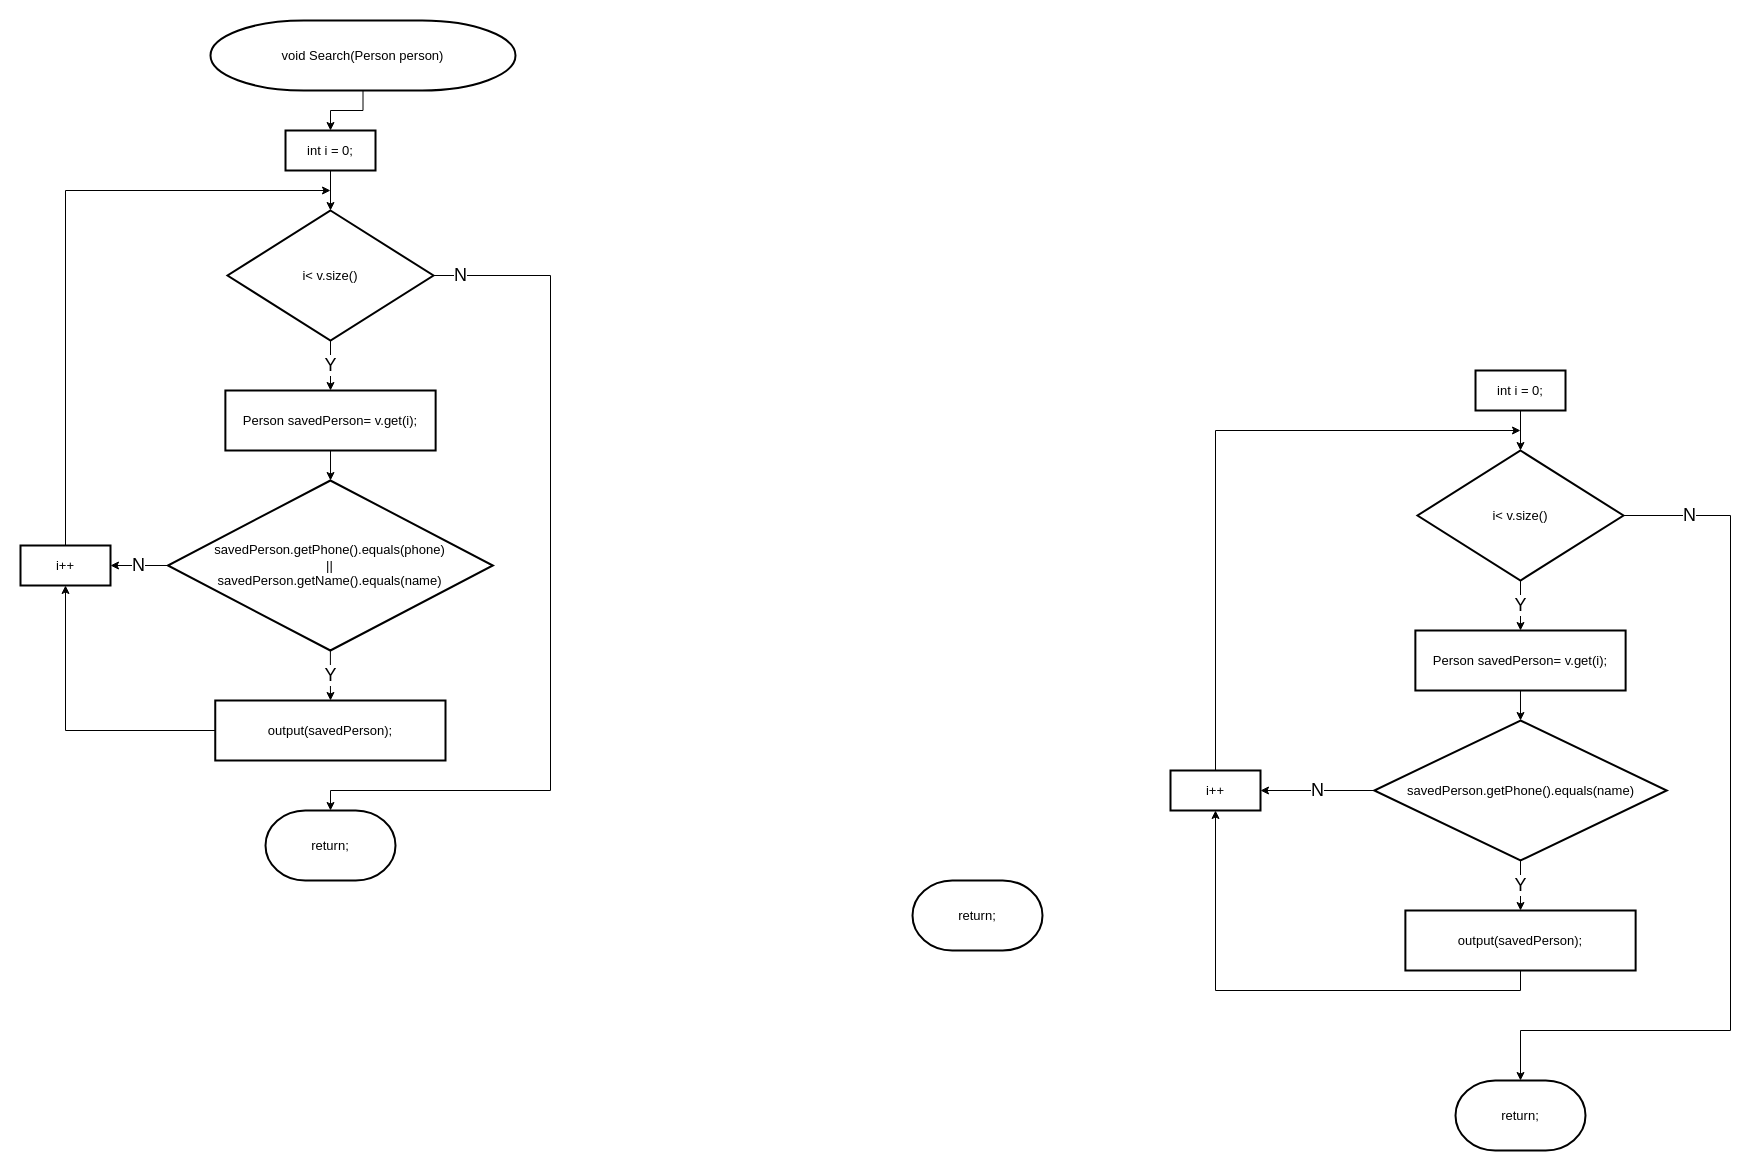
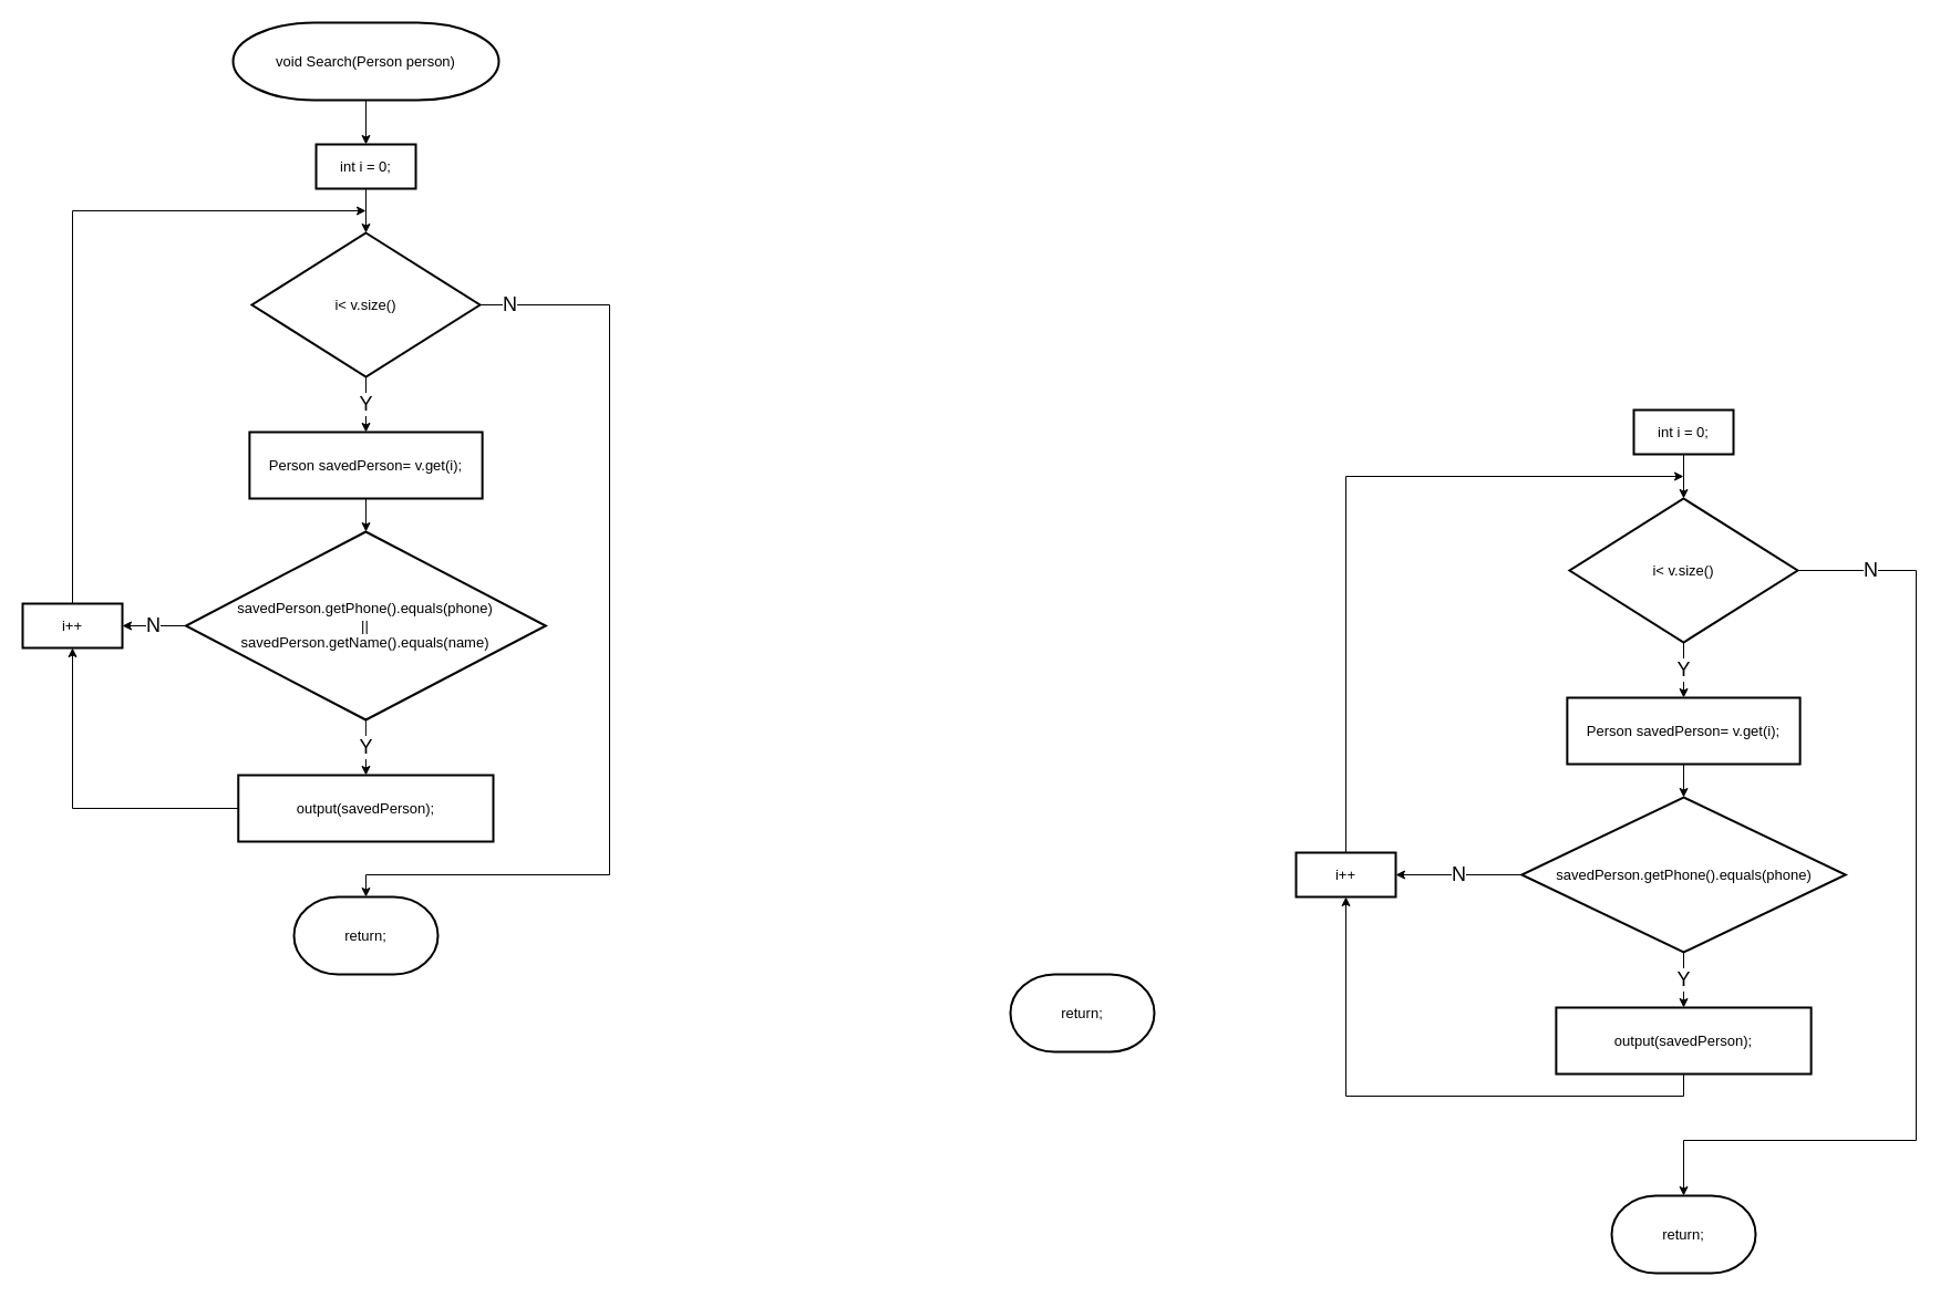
- <mxCell id="15" value="&lt;span style=&quot;text-align: left ; font-size: 13px&quot;&gt;void Search(Person person)&lt;/span&gt;" style="strokeWidth=2;html=1;shape=mxgraph.flowchart.terminator;whiteSpace=wrap;fontSize=13;" parent="1" vertex="1"><mxGeometry x="210" y="20" width="305" height="70" as="geometry" /></mxCell>
+ <mxCell id="15" value="&lt;span style=&quot;text-align: left ; font-size: 13px&quot;&gt;void Search(Person person)&lt;/span&gt;" style="strokeWidth=2;html=1;shape=mxgraph.flowchart.terminator;whiteSpace=wrap;fontSize=13;" parent="1" vertex="1"><mxGeometry x="210" y="20" width="240" height="70" as="geometry" /></mxCell>
- <mxCell id="24" value="savedPerson.getPhone().equals(&lt;span style=&quot;text-align: left&quot;&gt;name&lt;/span&gt;)" style="strokeWidth=2;html=1;shape=mxgraph.flowchart.decision;whiteSpace=wrap;fontSize=13;" vertex="1" parent="1"><mxGeometry x="1373.76" y="720" width="292.5" height="140" as="geometry" /></mxCell>
+ <mxCell id="24" value="savedPerson.getPhone().equals(&lt;span style=&quot;text-align: left&quot;&gt;phone&lt;/span&gt;)" style="strokeWidth=2;html=1;shape=mxgraph.flowchart.decision;whiteSpace=wrap;fontSize=13;" vertex="1" parent="1"><mxGeometry x="1373.76" y="720" width="292.5" height="140" as="geometry" /></mxCell>
